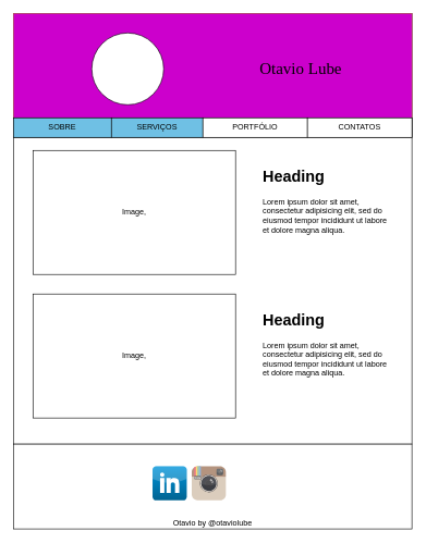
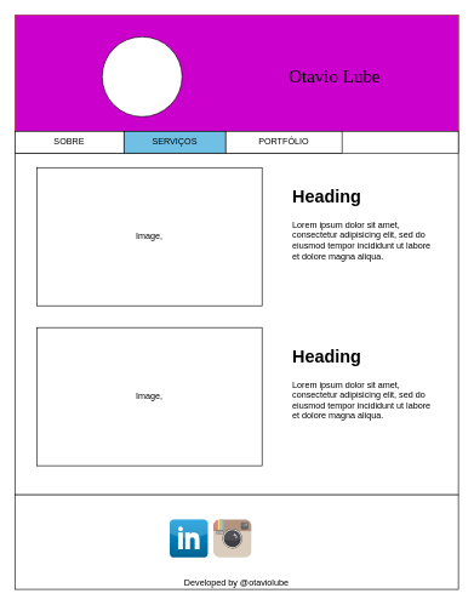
- <mxCell id="10" value="SOBRE" style="rounded=0;whiteSpace=wrap;html=1;fillColor=#6fc0e4;" vertex="1" parent="1"><mxGeometry x="20" y="180" width="150" height="30" as="geometry" /></mxCell>
+ <mxCell id="10" value="SOBRE" style="rounded=0;whiteSpace=wrap;html=1;" vertex="1" parent="1"><mxGeometry x="20" y="180" width="150" height="30" as="geometry" /></mxCell>
- <mxCell id="13" value="CONTATOS" style="rounded=0;whiteSpace=wrap;html=1;" vertex="1" parent="1"><mxGeometry x="470" y="180" width="160" height="30" as="geometry" /></mxCell>
- <mxCell id="7" value="Otavio by @otaviolube" style="rounded=0;whiteSpace=wrap;html=1;verticalAlign=bottom;" parent="1" vertex="1"><mxGeometry x="20" y="680" width="610" height="130" as="geometry" /></mxCell>
+ <mxCell id="7" value="Developed by @otaviolube" style="rounded=0;whiteSpace=wrap;html=1;verticalAlign=bottom;" parent="1" vertex="1"><mxGeometry x="20" y="680" width="610" height="130" as="geometry" /></mxCell>
